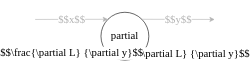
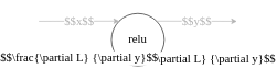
- <mxCell id="3" value="partial" style="ellipse;whiteSpace=wrap;html=1;aspect=fixed;fontFamily=Jetbrain Mono;fontSize=18;" parent="2" vertex="1"><mxGeometry x="110" width="80" height="80" as="geometry" /></mxCell>
+ <mxCell id="3" value="relu" style="ellipse;whiteSpace=wrap;html=1;aspect=fixed;fontFamily=Jetbrain Mono;fontSize=18;" parent="2" vertex="1"><mxGeometry x="110" width="80" height="80" as="geometry" /></mxCell>
